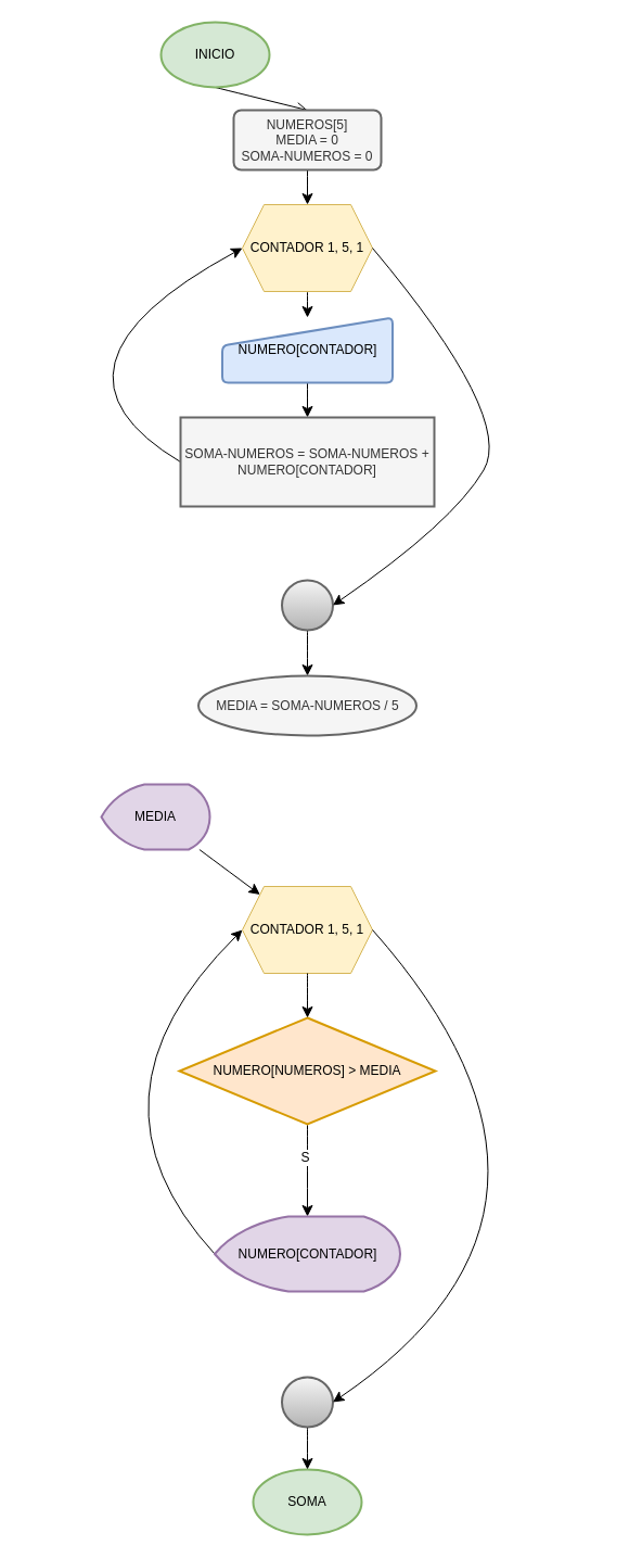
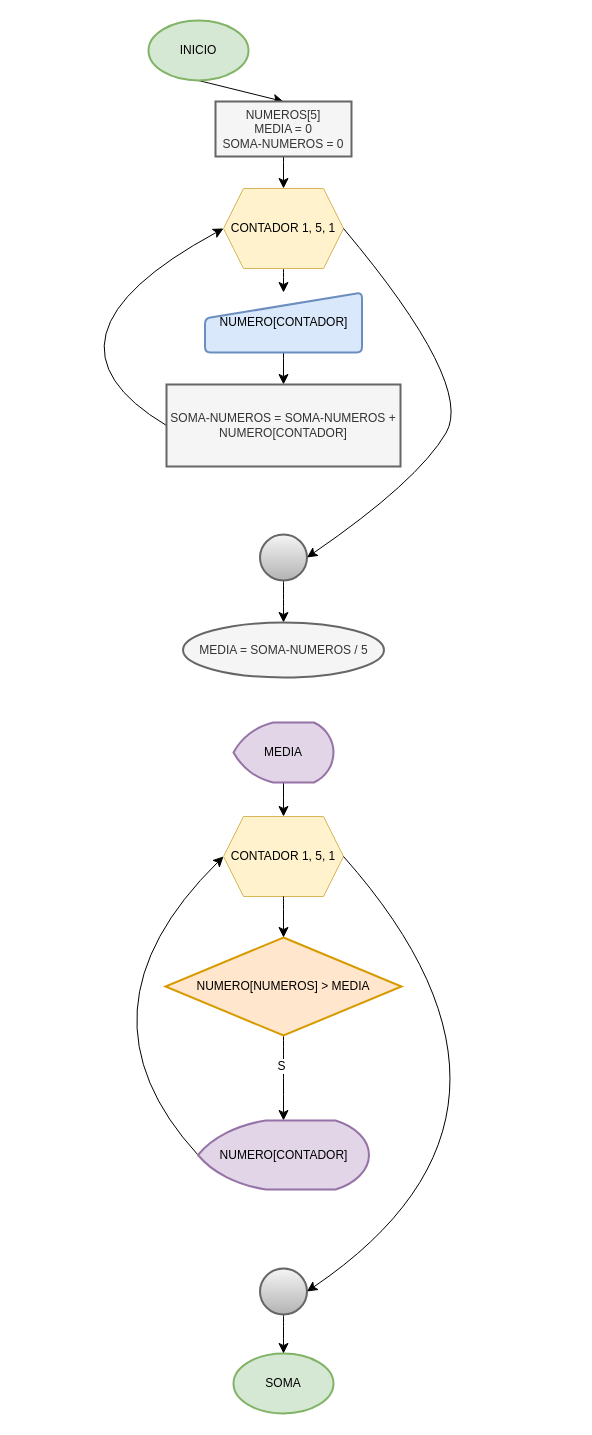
- <mxCell id="2" style="edgeStyle=none;curved=1;rounded=0;orthogonalLoop=1;jettySize=auto;html=1;exitX=0.5;exitY=1;exitDx=0;exitDy=0;exitPerimeter=0;entryX=0.5;entryY=0;entryDx=0;entryDy=0;fontSize=12;startSize=8;endSize=8;endArrow=open;" edge="1" parent="1" source="3" target="6"><mxGeometry relative="1" as="geometry" /></mxCell>
+ <mxCell id="2" style="edgeStyle=none;curved=1;rounded=0;orthogonalLoop=1;jettySize=auto;html=1;exitX=0.5;exitY=1;exitDx=0;exitDy=0;exitPerimeter=0;entryX=0.5;entryY=0;entryDx=0;entryDy=0;fontSize=12;startSize=8;endSize=8;" edge="1" parent="1" source="3" target="6"><mxGeometry relative="1" as="geometry" /></mxCell>
- <mxCell id="6" value="NUMEROS[5]&lt;div&gt;MEDIA = 0&lt;/div&gt;&lt;div&gt;SOMA-NUMEROS = 0&lt;/div&gt;" style="rounded=1;whiteSpace=wrap;html=1;absoluteArcSize=1;arcSize=14;strokeWidth=2;fillColor=#f5f5f5;fontColor=#333333;strokeColor=#666666;" vertex="1" parent="1"><mxGeometry x="215" y="101" width="136" height="55" as="geometry" /></mxCell>
+ <mxCell id="6" value="NUMEROS[5]&lt;div&gt;MEDIA = 0&lt;/div&gt;&lt;div&gt;SOMA-NUMEROS = 0&lt;/div&gt;" style="whiteSpace=wrap;html=1;absoluteArcSize=1;arcSize=14;strokeWidth=2;fillColor=#f5f5f5;fontColor=#333333;strokeColor=#666666;rounded=0;" vertex="1" parent="1"><mxGeometry x="215" y="101" width="136" height="55" as="geometry" /></mxCell>
- <mxCell id="18" value="MEDIA" style="strokeWidth=2;html=1;shape=mxgraph.flowchart.display;whiteSpace=wrap;fillColor=#e1d5e7;strokeColor=#9673a6;" vertex="1" parent="1"><mxGeometry x="93" y="722" width="100" height="60" as="geometry" /></mxCell>
+ <mxCell id="18" value="MEDIA" style="strokeWidth=2;html=1;shape=mxgraph.flowchart.display;whiteSpace=wrap;fillColor=#e1d5e7;strokeColor=#9673a6;" vertex="1" parent="1"><mxGeometry x="233" y="722" width="100" height="60" as="geometry" /></mxCell>
